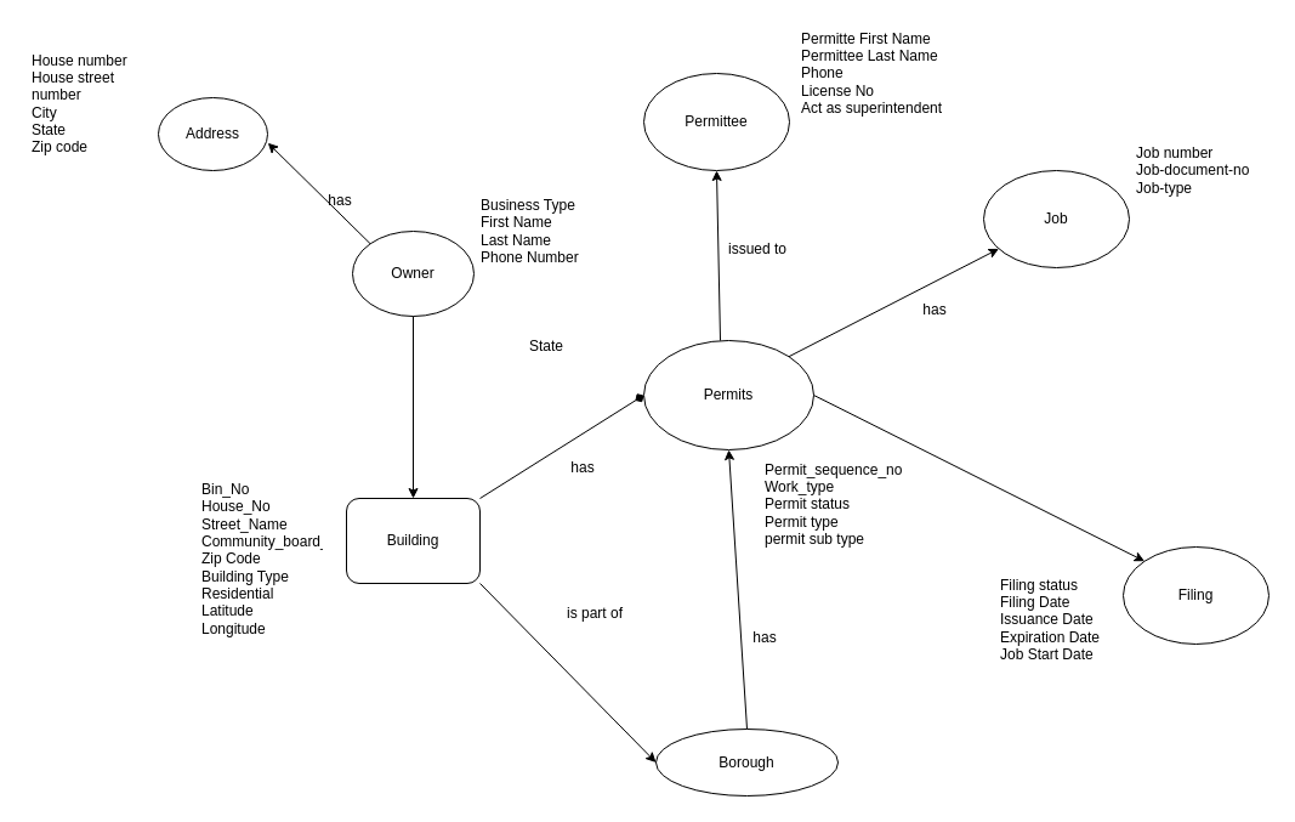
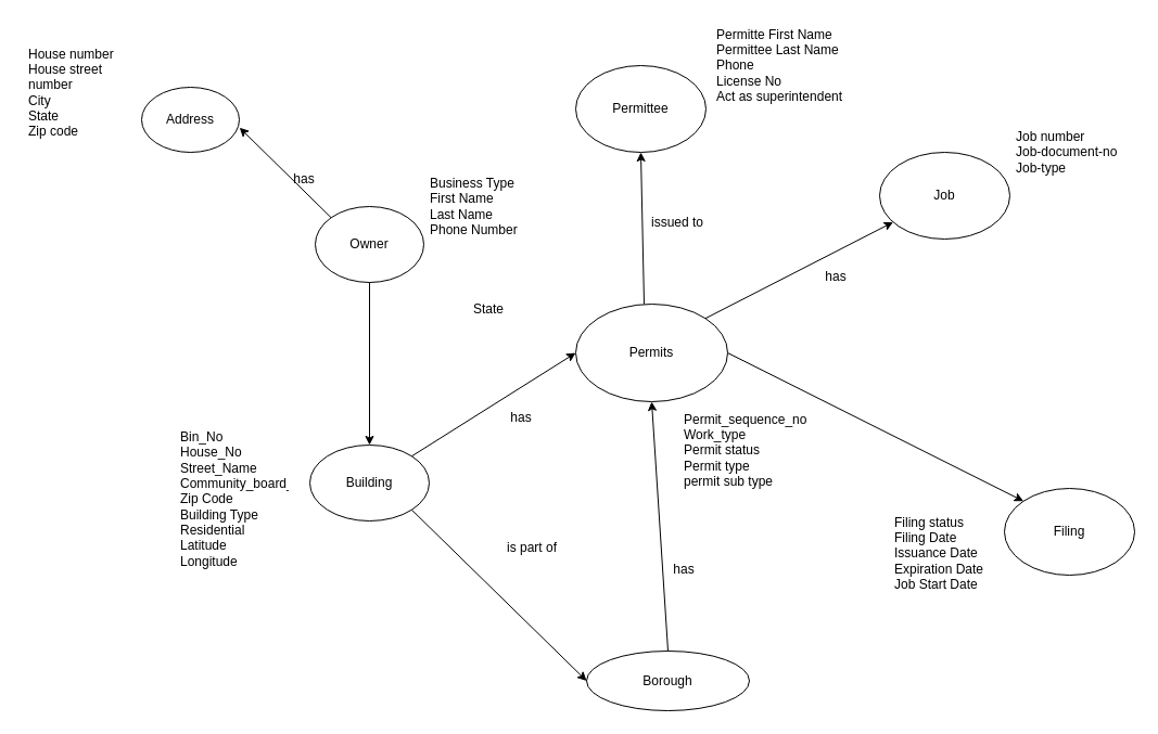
- <mxCell id="12" value="" style="endArrow=diamond;html=1;rounded=0;entryX=0;entryY=0.5;entryDx=0;entryDy=0;exitX=1;exitY=0;exitDx=0;exitDy=0;" edge="1" parent="1" source="3" target="2"><mxGeometry width="50" height="50" relative="1" as="geometry"><mxPoint x="430" y="400" as="sourcePoint" /><mxPoint x="480" y="350" as="targetPoint" /></mxGeometry></mxCell>
+ <mxCell id="12" value="" style="endArrow=classic;html=1;rounded=0;entryX=0;entryY=0.5;entryDx=0;entryDy=0;exitX=1;exitY=0;exitDx=0;exitDy=0;" edge="1" parent="1" source="3" target="2"><mxGeometry width="50" height="50" relative="1" as="geometry"><mxPoint x="430" y="400" as="sourcePoint" /><mxPoint x="480" y="350" as="targetPoint" /></mxGeometry></mxCell>
- <mxCell id="3" value="Building" style="whiteSpace=wrap;html=1;rounded=1;" vertex="1" parent="1"><mxGeometry x="285" y="410" width="110" height="70" as="geometry" /></mxCell>
+ <mxCell id="3" value="Building" style="ellipse;whiteSpace=wrap;html=1;" vertex="1" parent="1"><mxGeometry x="285" y="410" width="110" height="70" as="geometry" /></mxCell>
